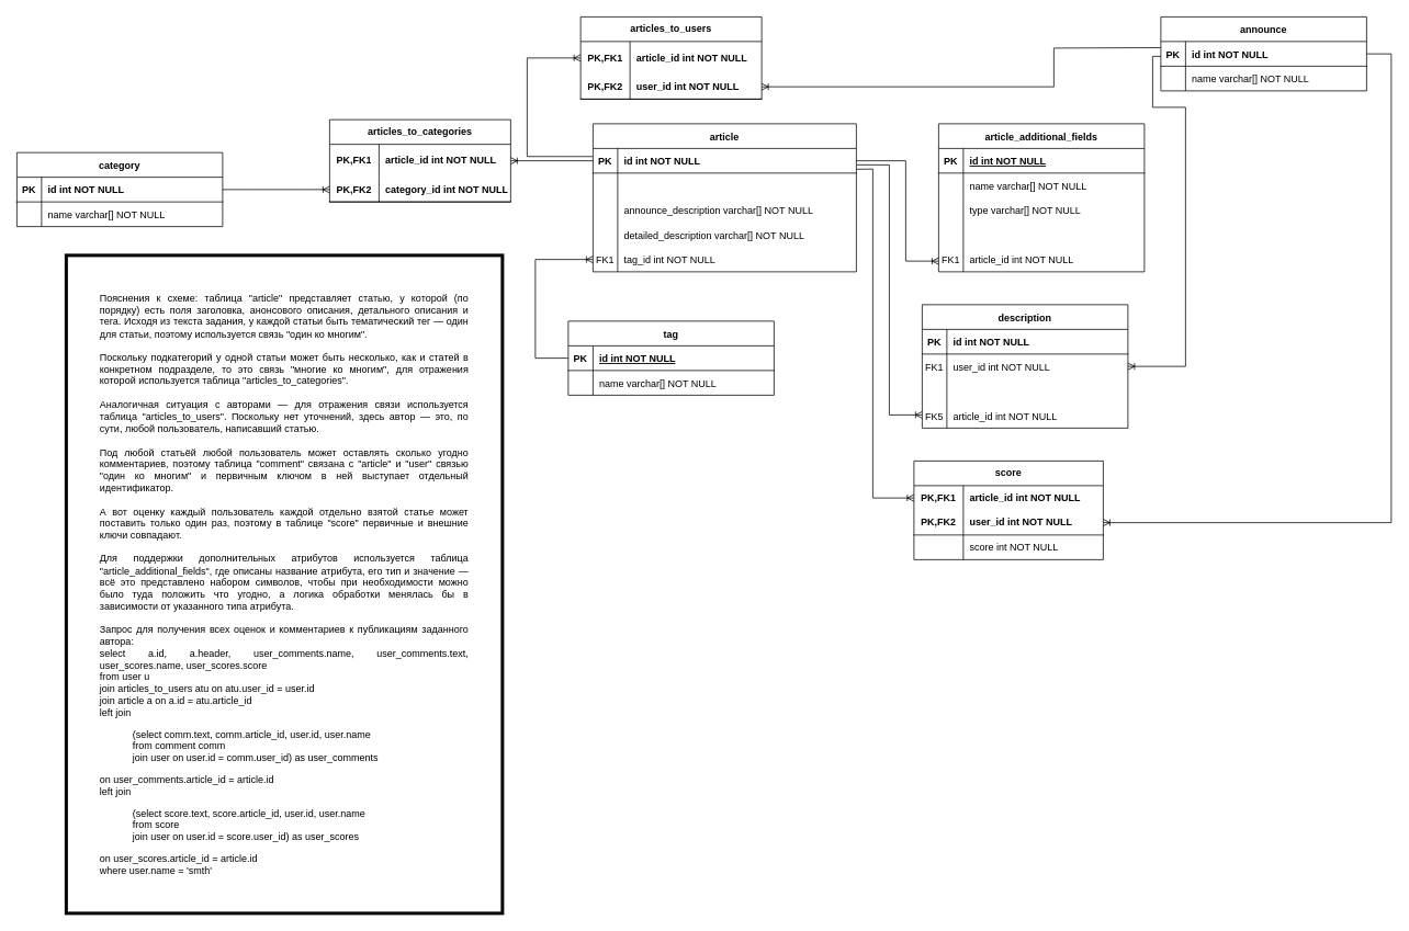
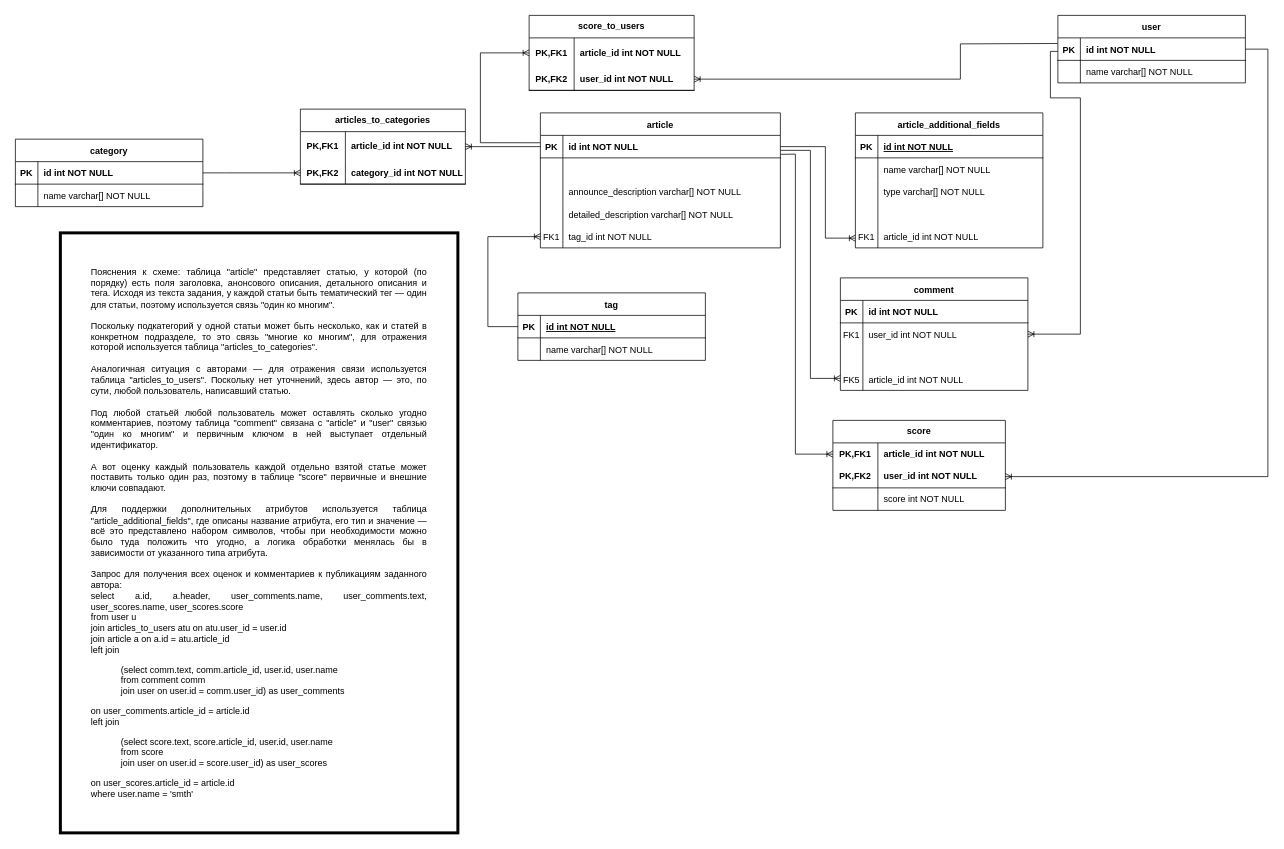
- <mxCell id="33" value="articles_to_users" style="shape=table;startSize=30;container=1;collapsible=1;childLayout=tableLayout;fixedRows=1;rowLines=0;fontStyle=1;align=center;resizeLast=1;html=1;whiteSpace=wrap;" parent="1" vertex="1"><mxGeometry x="705" y="20" width="220" height="100" as="geometry" /></mxCell>
+ <mxCell id="33" value="score_to_users" style="shape=table;startSize=30;container=1;collapsible=1;childLayout=tableLayout;fixedRows=1;rowLines=0;fontStyle=1;align=center;resizeLast=1;html=1;whiteSpace=wrap;" parent="1" vertex="1"><mxGeometry x="705" y="20" width="220" height="100" as="geometry" /></mxCell>
- <mxCell id="56" value="announce" style="shape=table;startSize=30;container=1;collapsible=1;childLayout=tableLayout;fixedRows=1;rowLines=0;fontStyle=1;align=center;resizeLast=1;" parent="1" vertex="1"><mxGeometry x="1410" y="20" width="250" height="90" as="geometry" /></mxCell>
+ <mxCell id="56" value="user" style="shape=table;startSize=30;container=1;collapsible=1;childLayout=tableLayout;fixedRows=1;rowLines=0;fontStyle=1;align=center;resizeLast=1;" parent="1" vertex="1"><mxGeometry x="1410" y="20" width="250" height="90" as="geometry" /></mxCell>
- <mxCell id="63" value="description" style="shape=table;startSize=30;container=1;collapsible=1;childLayout=tableLayout;fixedRows=1;rowLines=0;fontStyle=1;align=center;resizeLast=1;" parent="1" vertex="1"><mxGeometry x="1120" y="370" width="250" height="150" as="geometry" /></mxCell>
+ <mxCell id="63" value="comment" style="shape=table;startSize=30;container=1;collapsible=1;childLayout=tableLayout;fixedRows=1;rowLines=0;fontStyle=1;align=center;resizeLast=1;" parent="1" vertex="1"><mxGeometry x="1120" y="370" width="250" height="150" as="geometry" /></mxCell>
